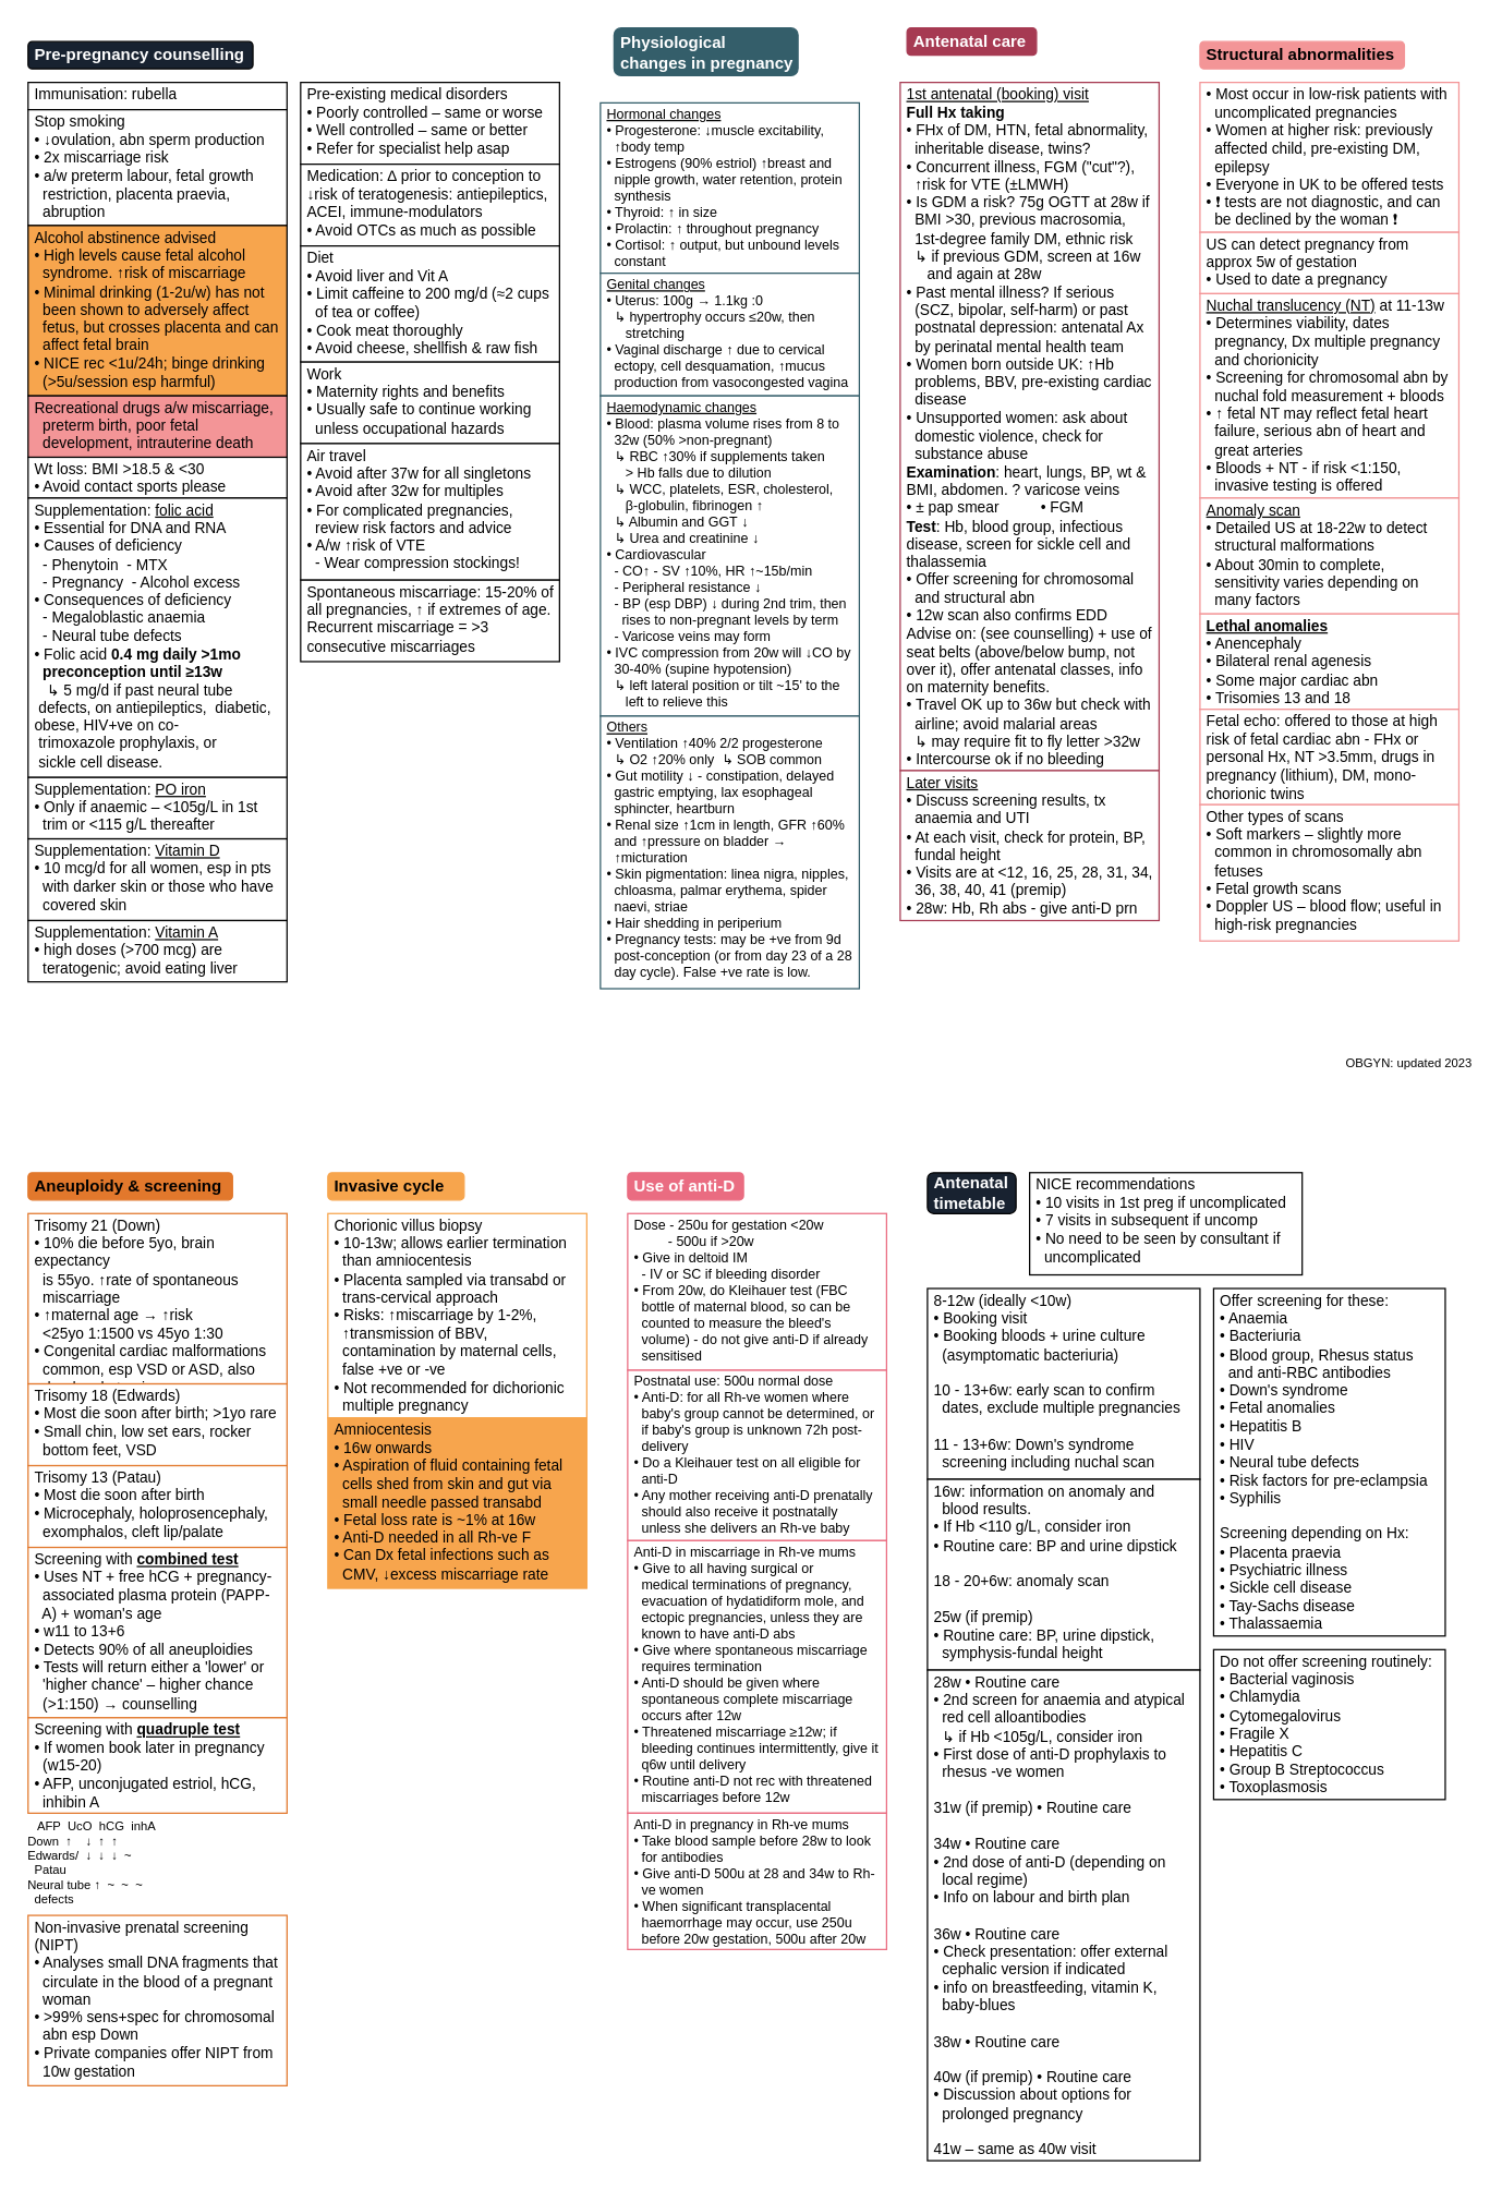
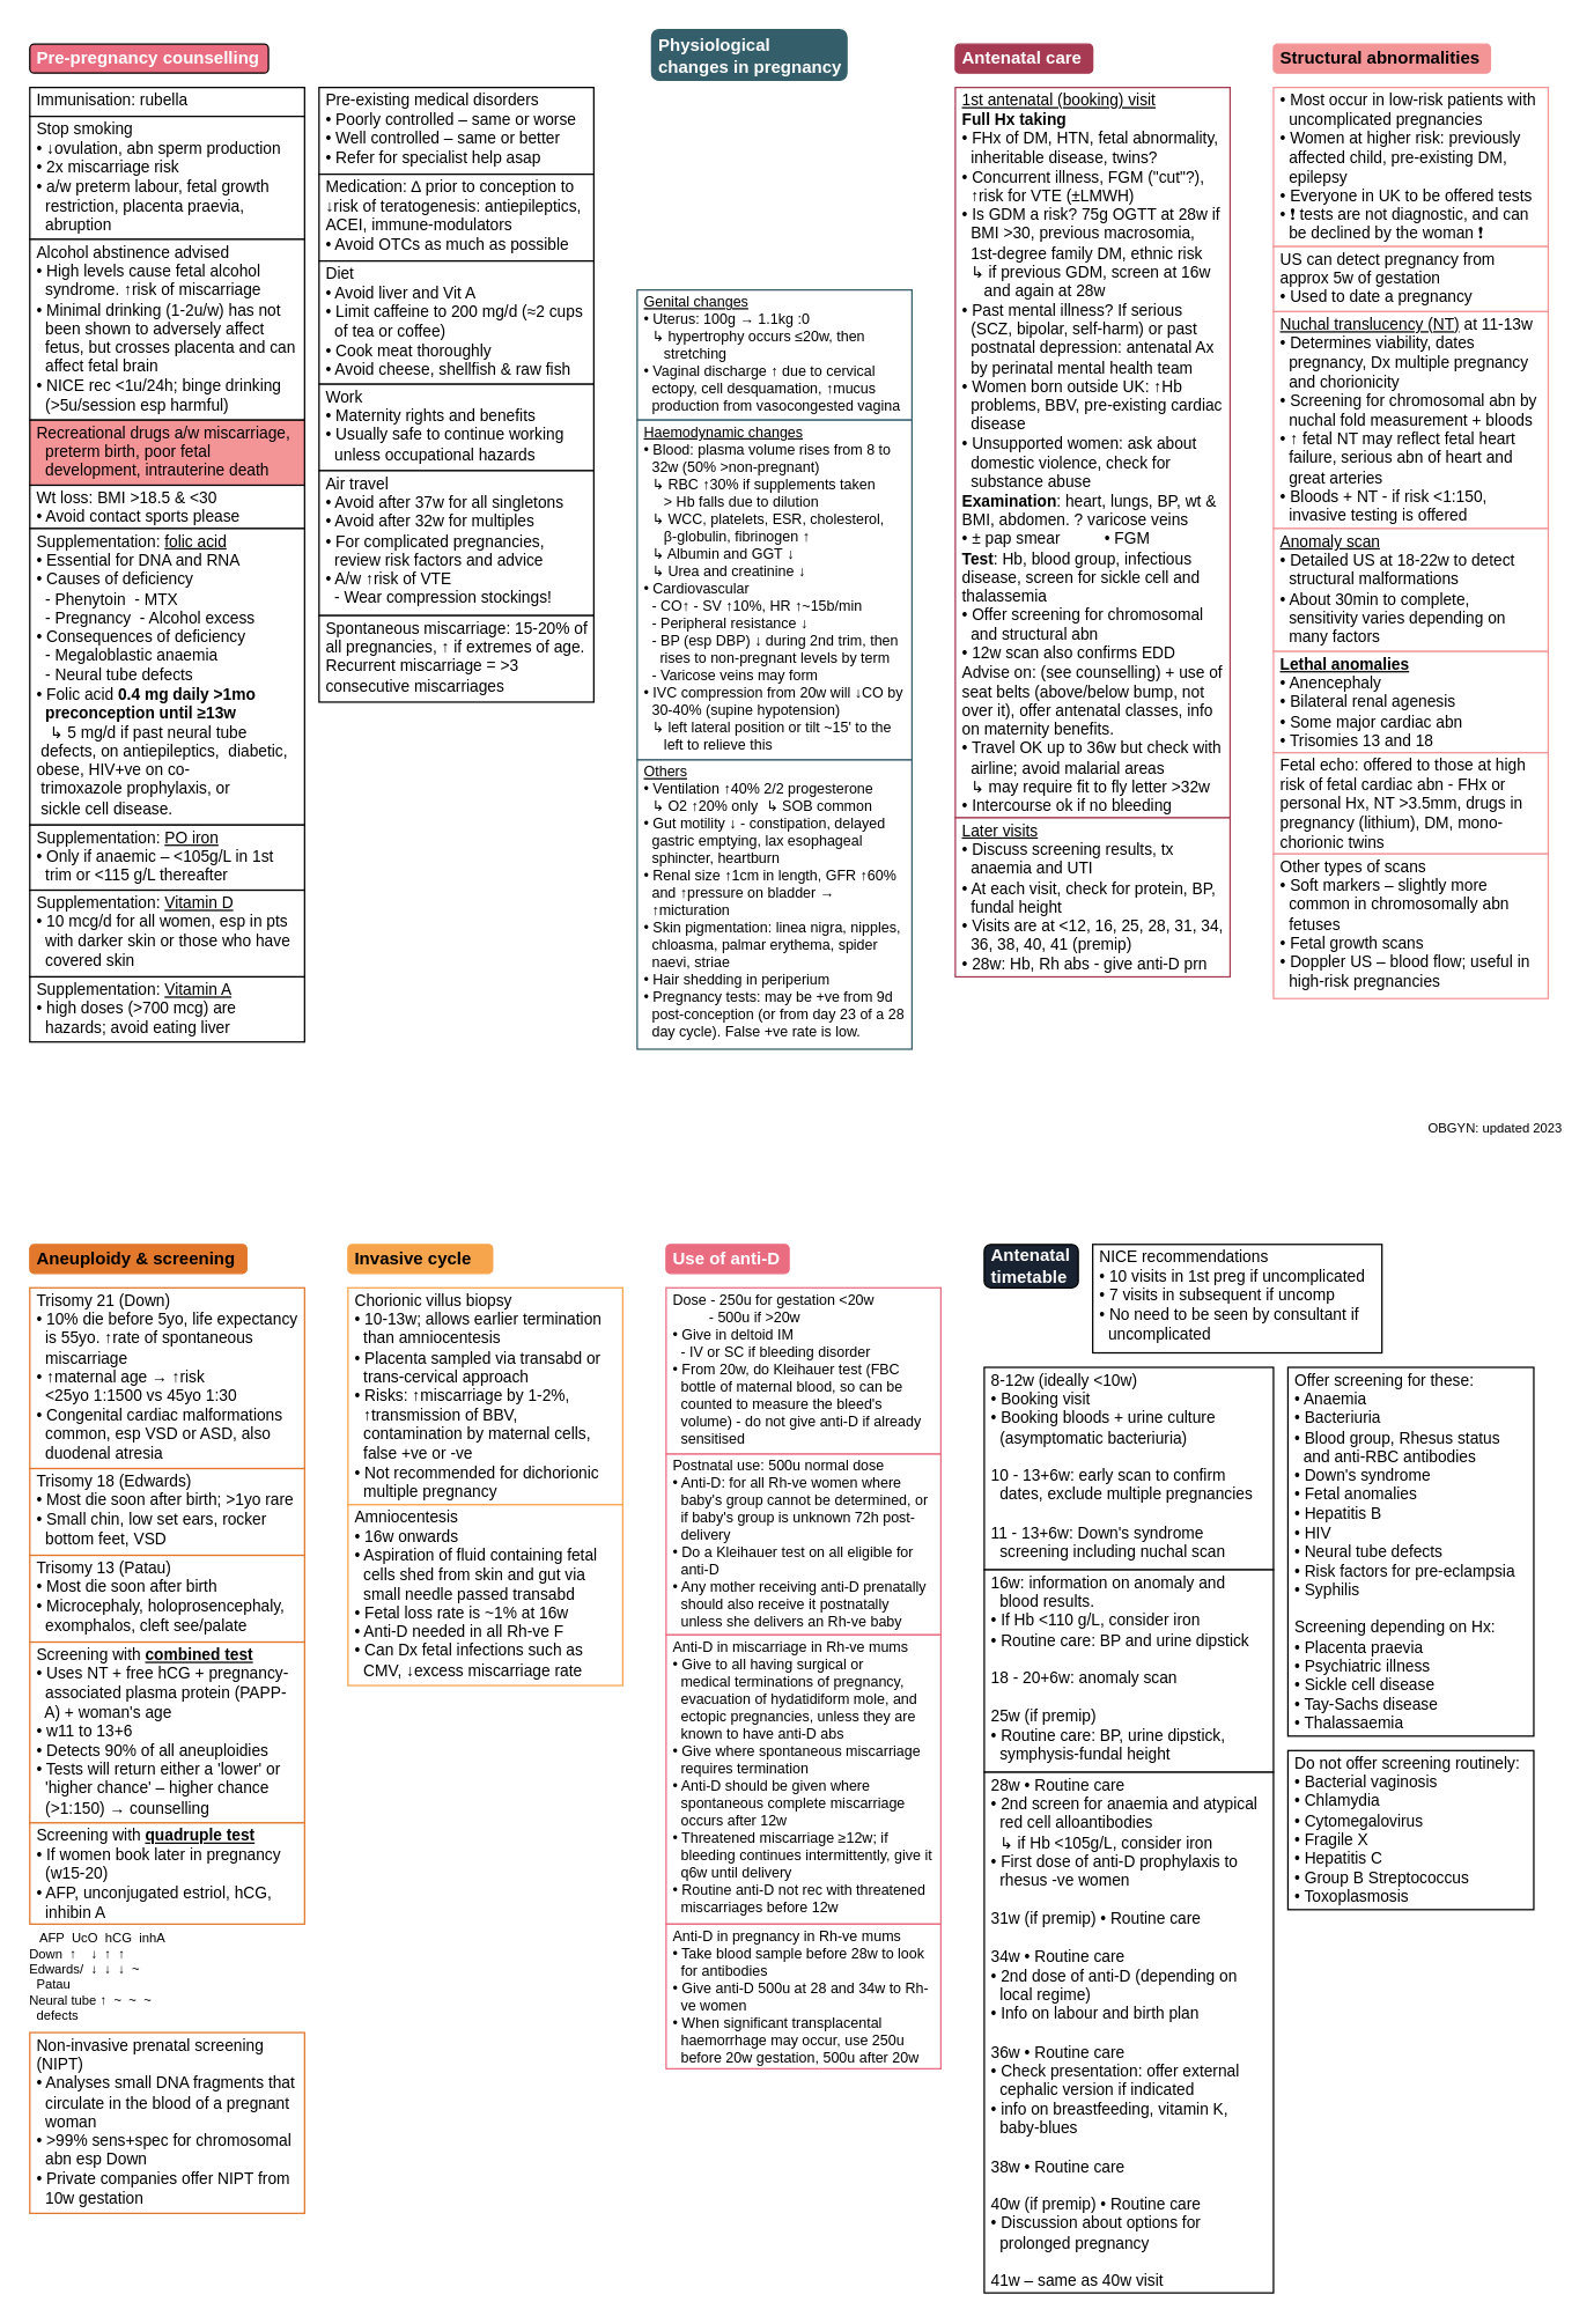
- <mxCell id="18" value="Antenatal care" style="rounded=1;whiteSpace=wrap;html=1;spacingTop=0;fontStyle=1;align=left;spacing=5;fillColor=#a63a52;fontColor=#FFFFFF;strokeColor=#A63A52;" parent="1" vertex="1"><mxGeometry x="665" y="20" width="95" height="20" as="geometry" /></mxCell>
+ <mxCell id="18" value="Antenatal care" style="rounded=1;whiteSpace=wrap;html=1;spacingTop=0;fontStyle=1;align=left;spacing=5;fillColor=#a63a52;fontColor=#FFFFFF;strokeColor=#A63A52;" parent="1" vertex="1"><mxGeometry x="660" y="30" width="95" height="20" as="geometry" /></mxCell>
- <mxCell id="2" value="Pre-pregnancy counselling" style="rounded=1;whiteSpace=wrap;html=1;spacingTop=0;fontStyle=1;align=left;spacing=5;fillColor=#182230;fontColor=#FFFFFF;strokeColor=#000000;" parent="1" vertex="1"><mxGeometry x="20" y="30" width="165" height="20" as="geometry" /></mxCell>
+ <mxCell id="2" value="Pre-pregnancy counselling" style="rounded=1;whiteSpace=wrap;html=1;spacingTop=0;fontStyle=1;align=left;spacing=5;fillColor=#ea6c81;fontColor=#FFFFFF;strokeColor=#000000;" parent="1" vertex="1"><mxGeometry x="20" y="30" width="165" height="20" as="geometry" /></mxCell>
- <mxCell id="14" value="&lt;font style=&quot;font-size: 10px;&quot;&gt;&lt;u style=&quot;font-size: 10px;&quot;&gt;Hormonal changes&lt;/u&gt;&lt;br style=&quot;font-size: 10px;&quot;&gt;• Progesterone:&amp;nbsp;↓muscle excitability, &lt;br style=&quot;font-size: 10px;&quot;&gt;&amp;nbsp; ↑body temp&lt;br style=&quot;font-size: 10px;&quot;&gt;• Estrogens (90% estriol)&amp;nbsp;↑breast&amp;nbsp;and &lt;br&gt;&amp;nbsp; nipple growth, water retention,&amp;nbsp;protein &lt;br&gt;&amp;nbsp; synthesis&lt;br style=&quot;font-size: 10px;&quot;&gt;• Thyroid:&amp;nbsp;↑ in size&lt;br style=&quot;font-size: 10px;&quot;&gt;• Prolactin:&amp;nbsp;↑ throughout pregnancy&lt;br style=&quot;font-size: 10px;&quot;&gt;• Cortisol:&amp;nbsp;↑ output, but unbound levels &lt;br&gt;&amp;nbsp; constant&lt;br style=&quot;font-size: 10px;&quot;&gt;&lt;br style=&quot;font-size: 10px;&quot;&gt;&lt;/font&gt;" style="rounded=0;whiteSpace=wrap;html=1;spacingTop=-7;spacing=5;align=left;verticalAlign=top;fontSize=10;strokeColor=#345E6A;" parent="1" vertex="1"><mxGeometry x="440" y="75" width="190" height="125" as="geometry" /></mxCell>
- <mxCell id="8" value="&lt;font style=&quot;font-size: 11px;&quot;&gt;Alcohol abstinence advised&lt;br&gt;• High levels cause fetal alcohol &lt;br&gt;&amp;nbsp; syndrome. ↑risk of miscarriage&amp;nbsp;&lt;br&gt;• Minimal drinking (1-2u/w) has not &lt;br&gt;&amp;nbsp; been shown to adversely affect &lt;br&gt;&amp;nbsp; fetus, but crosses placenta and can &lt;br&gt;&amp;nbsp; affect fetal brain&lt;br&gt;• NICE rec &amp;lt;1u/24h; binge drinking &lt;br&gt;&amp;nbsp; (&amp;gt;5u/session esp harmful)&lt;br style=&quot;font-size: 11px;&quot;&gt;&lt;/font&gt;" style="rounded=0;whiteSpace=wrap;html=1;spacingTop=-7;spacing=5;align=left;verticalAlign=top;fontSize=11;strokeColor=#000000;fillColor=#f7a54d;" parent="1" vertex="1"><mxGeometry x="20" y="165" width="190" height="125" as="geometry" /></mxCell>
+ <mxCell id="8" value="&lt;font style=&quot;font-size: 11px;&quot;&gt;Alcohol abstinence advised&lt;br&gt;• High levels cause fetal alcohol &lt;br&gt;&amp;nbsp; syndrome. ↑risk of miscarriage&amp;nbsp;&lt;br&gt;• Minimal drinking (1-2u/w) has not &lt;br&gt;&amp;nbsp; been shown to adversely affect &lt;br&gt;&amp;nbsp; fetus, but crosses placenta and can &lt;br&gt;&amp;nbsp; affect fetal brain&lt;br&gt;• NICE rec &amp;lt;1u/24h; binge drinking &lt;br&gt;&amp;nbsp; (&amp;gt;5u/session esp harmful)&lt;br style=&quot;font-size: 11px;&quot;&gt;&lt;/font&gt;" style="rounded=0;whiteSpace=wrap;html=1;spacingTop=-7;spacing=5;align=left;verticalAlign=top;fontSize=11;strokeColor=#000000;" parent="1" vertex="1"><mxGeometry x="20" y="165" width="190" height="125" as="geometry" /></mxCell>
- <mxCell id="49" value="&lt;font style=&quot;font-size: 11px;&quot;&gt;Supplementation: &lt;u&gt;Vitamin A&lt;/u&gt;&lt;br&gt;• high doses (&amp;gt;700 mcg) are&lt;br&gt;&amp;nbsp; teratogenic; avoid eating liver&lt;br style=&quot;font-size: 11px;&quot;&gt;&lt;/font&gt;" style="rounded=0;whiteSpace=wrap;html=1;spacingTop=-7;spacing=5;align=left;verticalAlign=top;fontSize=11;strokeColor=#000000;" vertex="1" parent="1"><mxGeometry x="20" y="675" width="190" height="45" as="geometry" /></mxCell>
+ <mxCell id="49" value="&lt;font style=&quot;font-size: 11px;&quot;&gt;Supplementation: &lt;u&gt;Vitamin A&lt;/u&gt;&lt;br&gt;• high doses (&amp;gt;700 mcg) are&lt;br&gt;&amp;nbsp; hazards; avoid eating liver&lt;br style=&quot;font-size: 11px;&quot;&gt;&lt;/font&gt;" style="rounded=0;whiteSpace=wrap;html=1;spacingTop=-7;spacing=5;align=left;verticalAlign=top;fontSize=11;strokeColor=#000000;" vertex="1" parent="1"><mxGeometry x="20" y="675" width="190" height="45" as="geometry" /></mxCell>
- <mxCell id="35" value="&lt;font style=&quot;font-size: 11px;&quot;&gt;Trisomy 21 (Down)&lt;br&gt;• 10% die before 5yo, brain expectancy &lt;br&gt;&amp;nbsp; is 55yo. ↑rate of spontaneous &lt;br&gt;&amp;nbsp; miscarriage&lt;br&gt;• ↑maternal age → ↑risk&lt;br style=&quot;border-color: var(--border-color);&quot;&gt;&amp;nbsp; &amp;lt;25yo 1:1500 vs 45yo 1:30&lt;br&gt;• Congenital cardiac malformations &lt;br&gt;&amp;nbsp; common, esp VSD or ASD, also &lt;br&gt;&amp;nbsp; duodenal atresia&lt;br style=&quot;font-size: 11px;&quot;&gt;&lt;/font&gt;" style="rounded=0;whiteSpace=wrap;html=1;spacingTop=-7;spacing=5;align=left;verticalAlign=top;fontSize=11;strokeColor=#E2782C;" parent="1" vertex="1"><mxGeometry x="20" y="890" width="190" height="125" as="geometry" /></mxCell>
+ <mxCell id="35" value="&lt;font style=&quot;font-size: 11px;&quot;&gt;Trisomy 21 (Down)&lt;br&gt;• 10% die before 5yo, life expectancy &lt;br&gt;&amp;nbsp; is 55yo. ↑rate of spontaneous &lt;br&gt;&amp;nbsp; miscarriage&lt;br&gt;• ↑maternal age → ↑risk&lt;br style=&quot;border-color: var(--border-color);&quot;&gt;&amp;nbsp; &amp;lt;25yo 1:1500 vs 45yo 1:30&lt;br&gt;• Congenital cardiac malformations &lt;br&gt;&amp;nbsp; common, esp VSD or ASD, also &lt;br&gt;&amp;nbsp; duodenal atresia&lt;br style=&quot;font-size: 11px;&quot;&gt;&lt;/font&gt;" style="rounded=0;whiteSpace=wrap;html=1;spacingTop=-7;spacing=5;align=left;verticalAlign=top;fontSize=11;strokeColor=#E2782C;" parent="1" vertex="1"><mxGeometry x="20" y="890" width="190" height="125" as="geometry" /></mxCell>
- <mxCell id="44" value="&lt;font style=&quot;font-size: 11px;&quot;&gt;Amniocentesis&lt;br&gt;• 16w onwards&lt;br&gt;• Aspiration of fluid containing fetal &lt;br&gt;&amp;nbsp; cells shed from skin and gut via &lt;br&gt;&amp;nbsp; small needle passed transabd&lt;br&gt;• Fetal loss rate is ~1% at 16w&lt;br&gt;• Anti-D needed in all Rh-ve F&lt;br&gt;• Can Dx fetal infections such as &lt;br&gt;&amp;nbsp; CMV, ↓excess miscarriage rate&lt;br style=&quot;font-size: 11px;&quot;&gt;&lt;/font&gt;" style="rounded=0;whiteSpace=wrap;html=1;spacingTop=-7;spacing=5;align=left;verticalAlign=top;fontSize=11;strokeColor=#F7A54D;fillColor=#f7a54d;" parent="1" vertex="1"><mxGeometry x="240" y="1040" width="190" height="125" as="geometry" /></mxCell>
+ <mxCell id="44" value="&lt;font style=&quot;font-size: 11px;&quot;&gt;Amniocentesis&lt;br&gt;• 16w onwards&lt;br&gt;• Aspiration of fluid containing fetal &lt;br&gt;&amp;nbsp; cells shed from skin and gut via &lt;br&gt;&amp;nbsp; small needle passed transabd&lt;br&gt;• Fetal loss rate is ~1% at 16w&lt;br&gt;• Anti-D needed in all Rh-ve F&lt;br&gt;• Can Dx fetal infections such as &lt;br&gt;&amp;nbsp; CMV, ↓excess miscarriage rate&lt;br style=&quot;font-size: 11px;&quot;&gt;&lt;/font&gt;" style="rounded=0;whiteSpace=wrap;html=1;spacingTop=-7;spacing=5;align=left;verticalAlign=top;fontSize=11;strokeColor=#F7A54D;" parent="1" vertex="1"><mxGeometry x="240" y="1040" width="190" height="125" as="geometry" /></mxCell>
- <mxCell id="37" value="&lt;font style=&quot;font-size: 11px;&quot;&gt;Trisomy 13 (Patau)&lt;br&gt;• Most die soon after birth&lt;br&gt;• Microcephaly, holoprosencephaly, &lt;br&gt;&amp;nbsp; exomphalos, cleft lip/palate&lt;br style=&quot;font-size: 11px;&quot;&gt;&lt;/font&gt;" style="rounded=0;whiteSpace=wrap;html=1;spacingTop=-7;spacing=5;align=left;verticalAlign=top;fontSize=11;strokeColor=#E2782C;" parent="1" vertex="1"><mxGeometry x="20" y="1075" width="190" height="60" as="geometry" /></mxCell>
+ <mxCell id="37" value="&lt;font style=&quot;font-size: 11px;&quot;&gt;Trisomy 13 (Patau)&lt;br&gt;• Most die soon after birth&lt;br&gt;• Microcephaly, holoprosencephaly, &lt;br&gt;&amp;nbsp; exomphalos, cleft see/palate&lt;br style=&quot;font-size: 11px;&quot;&gt;&lt;/font&gt;" style="rounded=0;whiteSpace=wrap;html=1;spacingTop=-7;spacing=5;align=left;verticalAlign=top;fontSize=11;strokeColor=#E2782C;" parent="1" vertex="1"><mxGeometry x="20" y="1075" width="190" height="60" as="geometry" /></mxCell>
